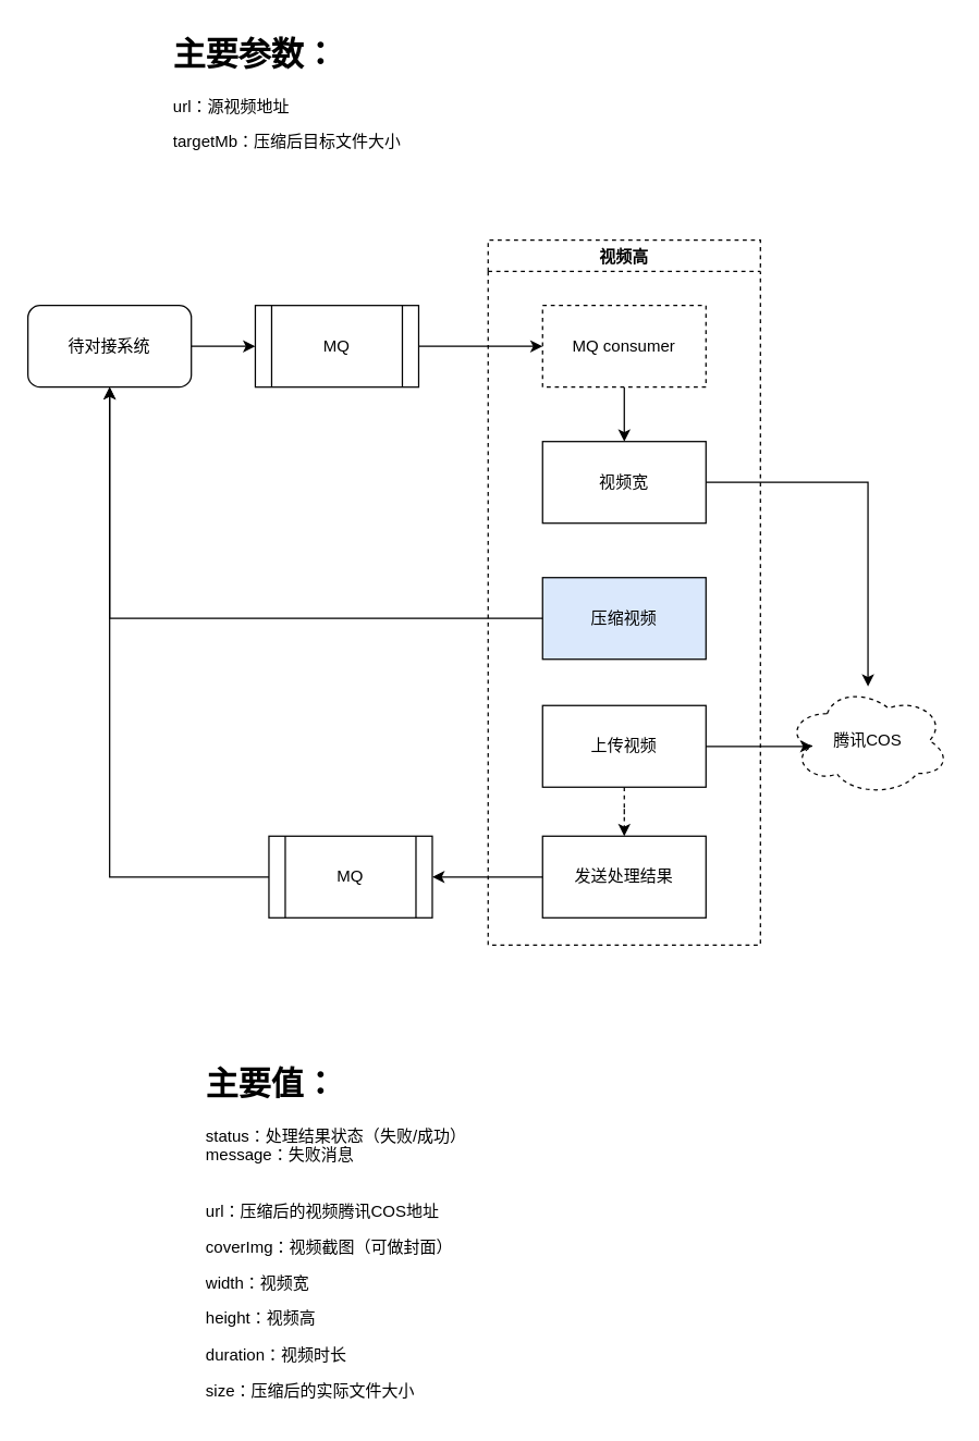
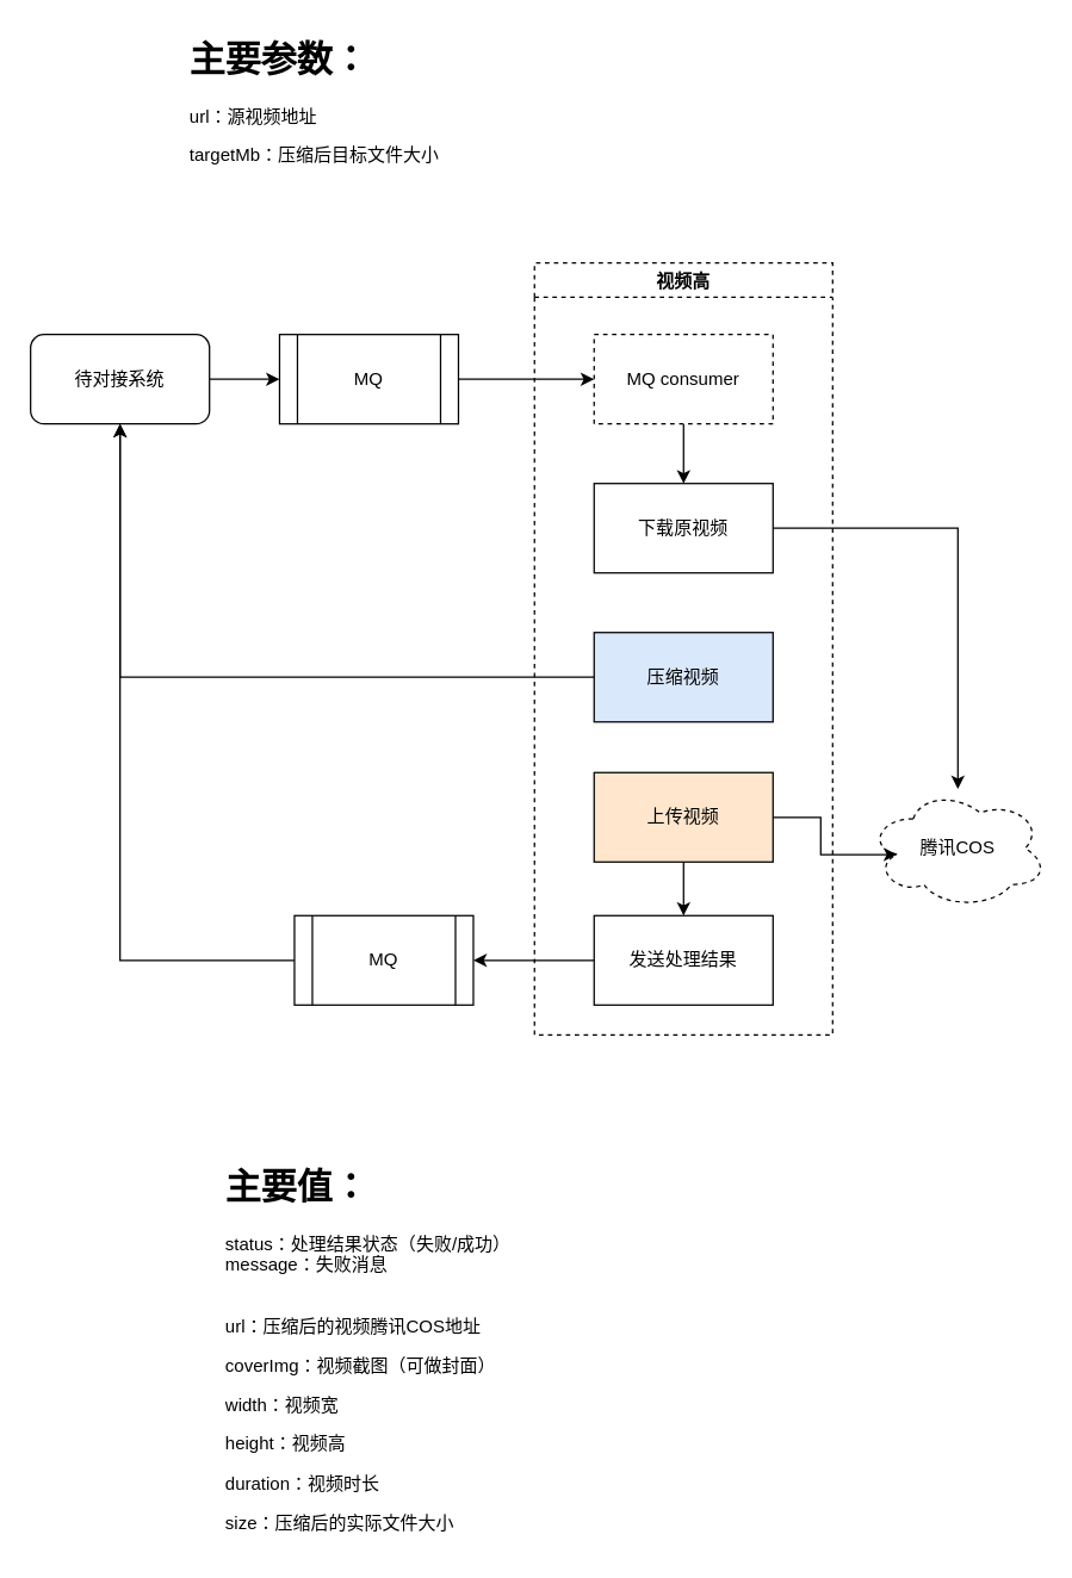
- <mxCell id="10" value="视频宽" style="whiteSpace=wrap;html=1;rounded=0;" vertex="1" parent="6"><mxGeometry x="40" y="148" width="120" height="60" as="geometry" /></mxCell>
+ <mxCell id="10" value="下载原视频" style="whiteSpace=wrap;html=1;rounded=0;" vertex="1" parent="6"><mxGeometry x="40" y="148" width="120" height="60" as="geometry" /></mxCell>
- <mxCell id="16" value="腾讯COS" style="ellipse;shape=cloud;whiteSpace=wrap;html=1;dashed=1;" vertex="1" parent="1"><mxGeometry x="577" y="504" width="120" height="80" as="geometry" /></mxCell>
+ <mxCell id="16" value="腾讯COS" style="ellipse;shape=cloud;whiteSpace=wrap;html=1;dashed=1;" vertex="1" parent="1"><mxGeometry x="582" y="529" width="120" height="80" as="geometry" /></mxCell>
- <mxCell id="14" value="上传视频" style="whiteSpace=wrap;html=1;rounded=0;" vertex="1" parent="6"><mxGeometry x="40" y="342" width="120" height="60" as="geometry" /></mxCell>
+ <mxCell id="14" value="上传视频" style="whiteSpace=wrap;html=1;rounded=0;fillColor=#ffe6cc;" vertex="1" parent="6"><mxGeometry x="40" y="342" width="120" height="60" as="geometry" /></mxCell>
- <mxCell id="13" value="" style="edgeStyle=orthogonalEdgeStyle;rounded=0;orthogonalLoop=1;jettySize=auto;html=1;dashed=1;" edge="1" parent="6" source="14" target="15"><mxGeometry relative="1" as="geometry" /></mxCell>
+ <mxCell id="13" value="" style="edgeStyle=orthogonalEdgeStyle;rounded=0;orthogonalLoop=1;jettySize=auto;html=1;" edge="1" parent="6" source="14" target="15"><mxGeometry relative="1" as="geometry" /></mxCell>
